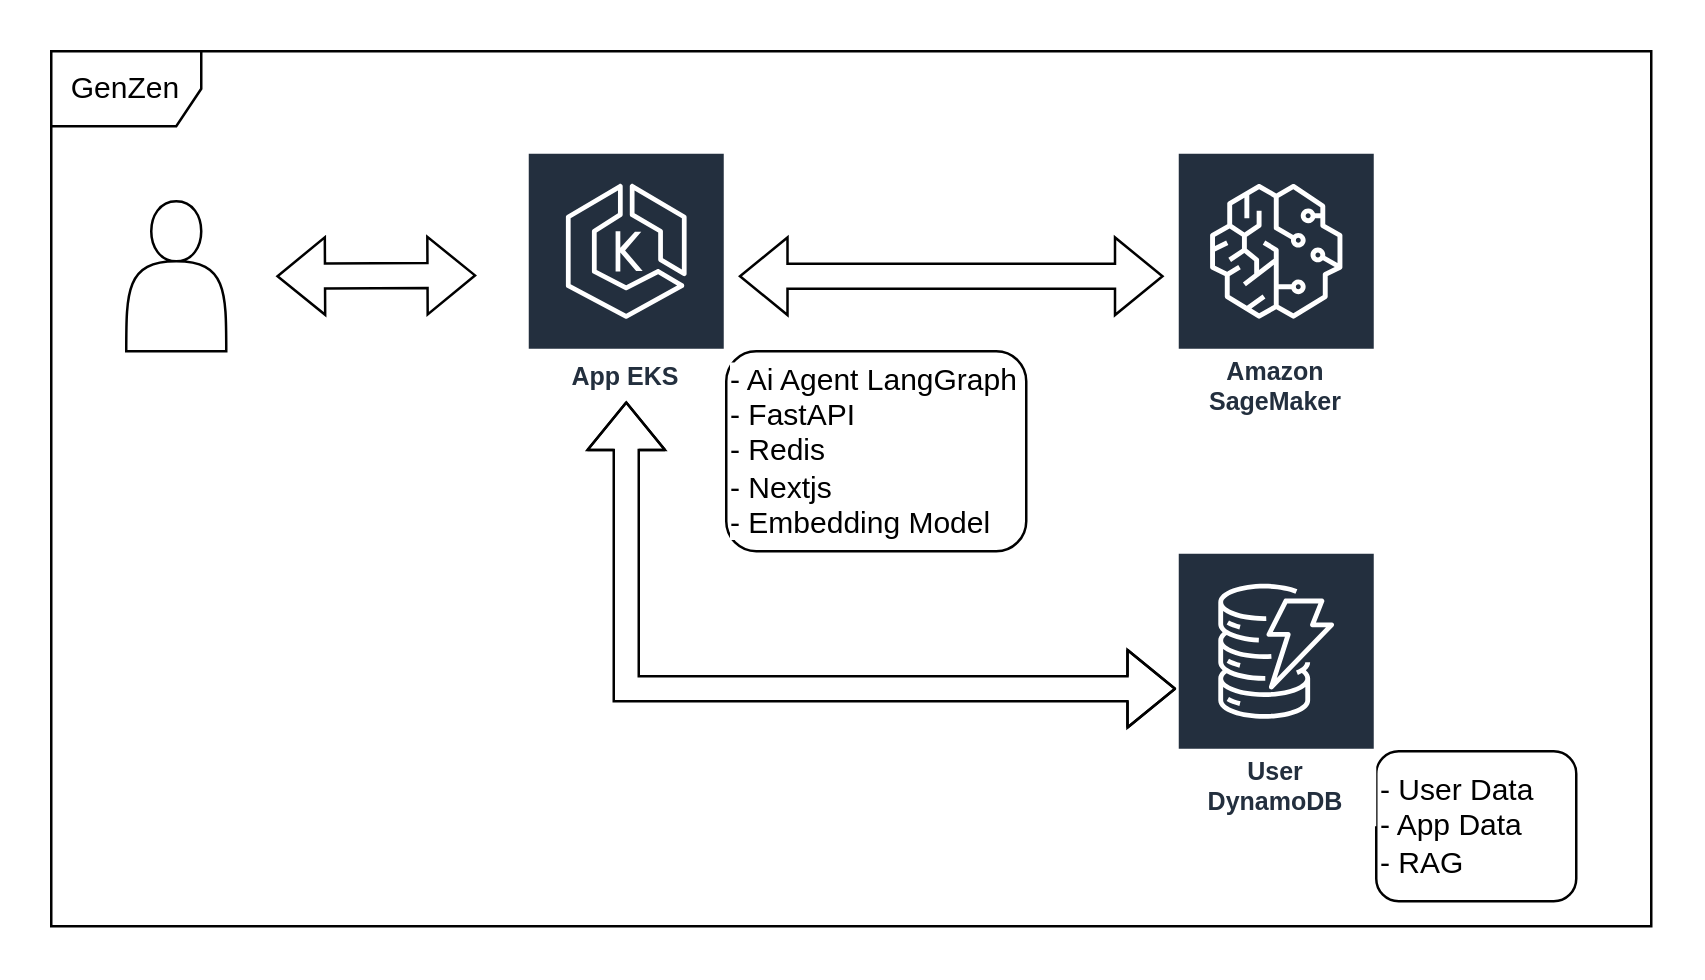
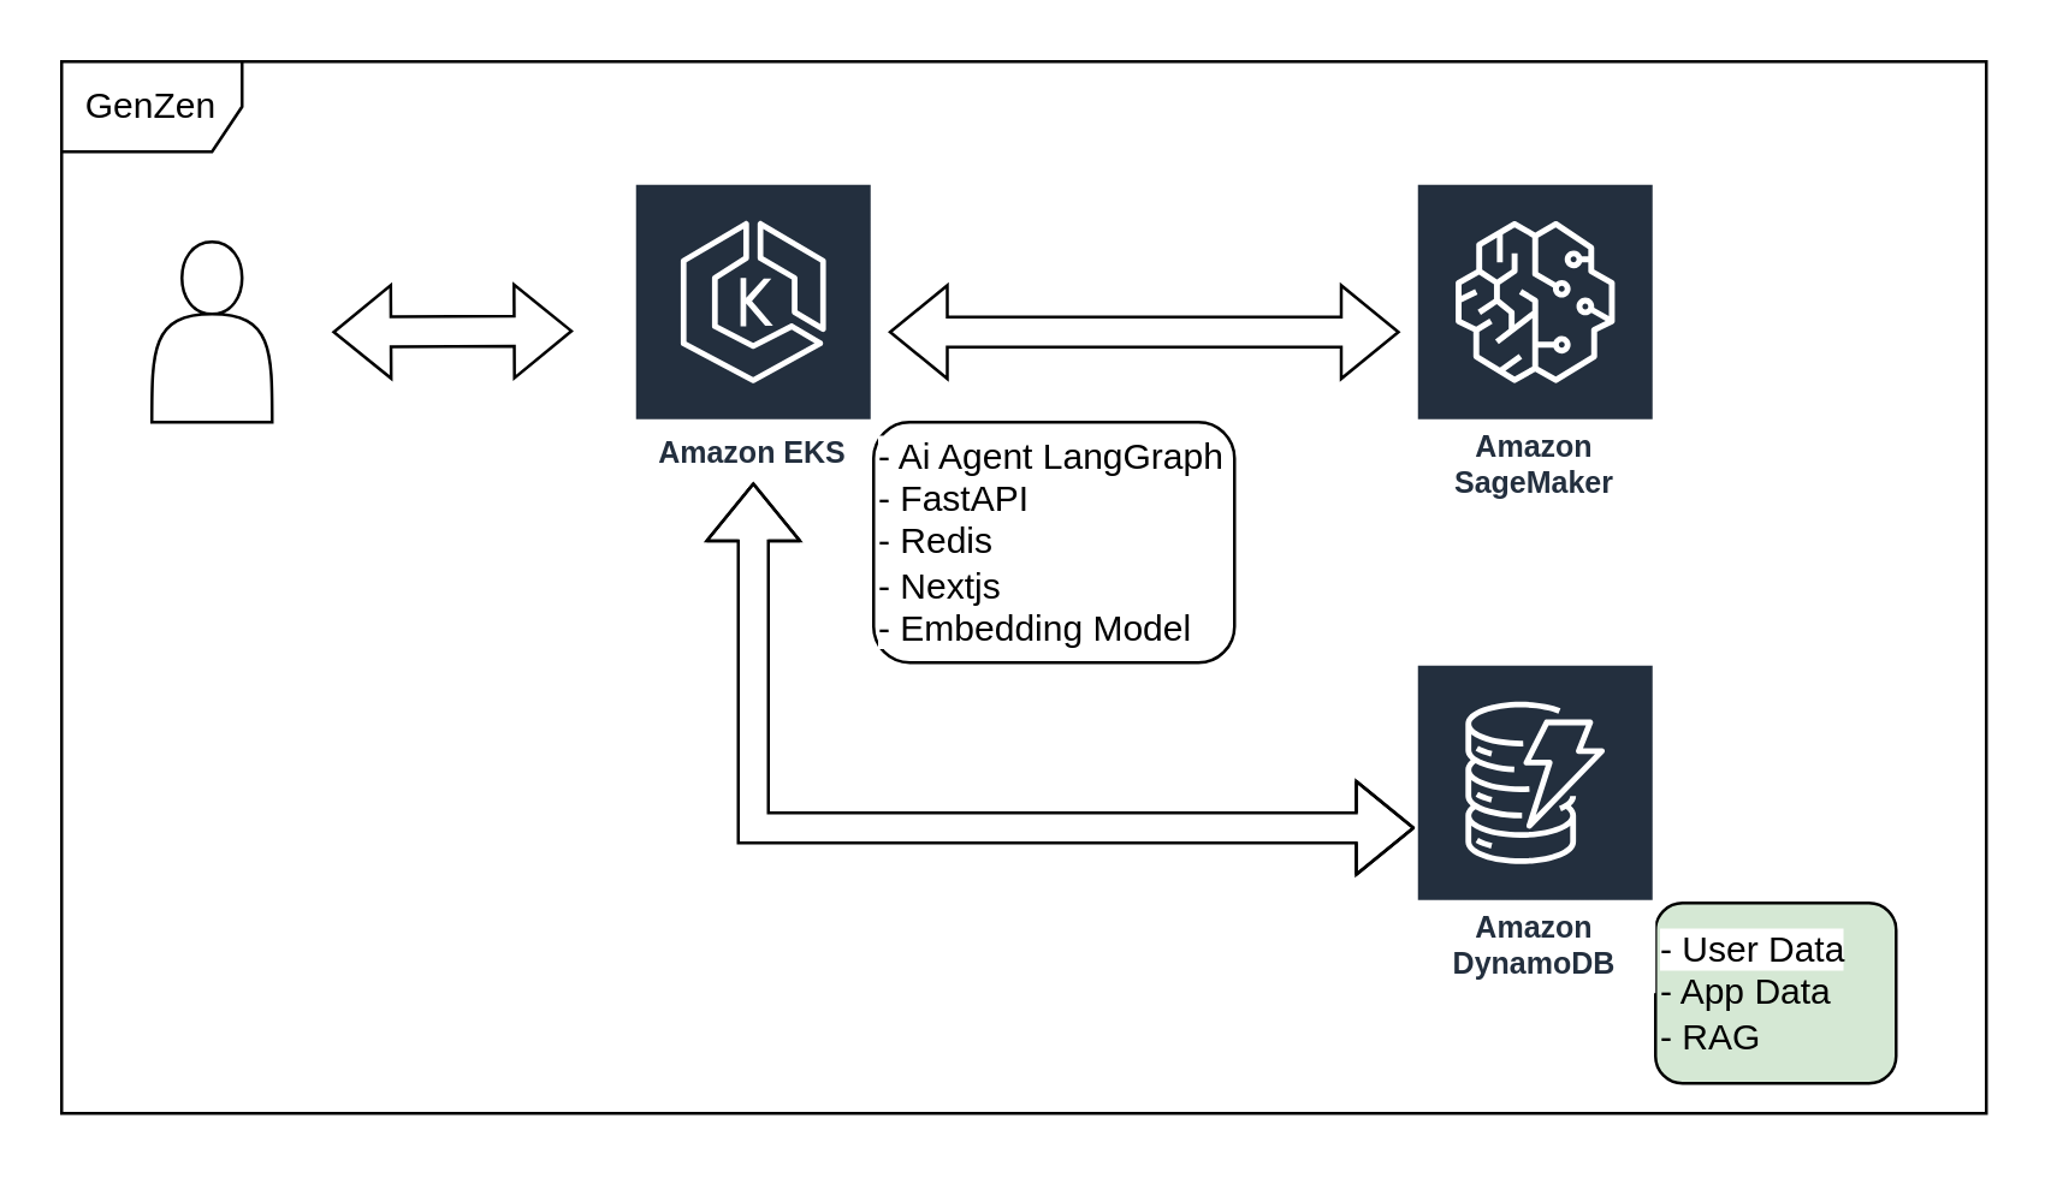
- <mxCell id="4" value="App EKS" style="sketch=0;outlineConnect=0;fontColor=#232F3E;gradientColor=none;strokeColor=#ffffff;fillColor=#232F3E;dashed=0;verticalLabelPosition=middle;verticalAlign=bottom;align=center;html=1;whiteSpace=wrap;fontSize=10;fontStyle=1;spacing=3;shape=mxgraph.aws4.productIcon;prIcon=mxgraph.aws4.eks;" vertex="1" parent="1"><mxGeometry x="210" y="60" width="80" height="100" as="geometry" /></mxCell>
+ <mxCell id="4" value="Amazon EKS" style="sketch=0;outlineConnect=0;fontColor=#232F3E;gradientColor=none;strokeColor=#ffffff;fillColor=#232F3E;dashed=0;verticalLabelPosition=middle;verticalAlign=bottom;align=center;html=1;whiteSpace=wrap;fontSize=10;fontStyle=1;spacing=3;shape=mxgraph.aws4.productIcon;prIcon=mxgraph.aws4.eks;" vertex="1" parent="1"><mxGeometry x="210" y="60" width="80" height="100" as="geometry" /></mxCell>
- <mxCell id="9" value="User DynamoDB" style="sketch=0;outlineConnect=0;fontColor=#232F3E;gradientColor=none;strokeColor=#ffffff;fillColor=#232F3E;dashed=0;verticalLabelPosition=middle;verticalAlign=bottom;align=center;html=1;whiteSpace=wrap;fontSize=10;fontStyle=1;spacing=3;shape=mxgraph.aws4.productIcon;prIcon=mxgraph.aws4.dynamodb;" vertex="1" parent="1"><mxGeometry x="470" y="220" width="80" height="110" as="geometry" /></mxCell>
+ <mxCell id="9" value="Amazon DynamoDB" style="sketch=0;outlineConnect=0;fontColor=#232F3E;gradientColor=none;strokeColor=#ffffff;fillColor=#232F3E;dashed=0;verticalLabelPosition=middle;verticalAlign=bottom;align=center;html=1;whiteSpace=wrap;fontSize=10;fontStyle=1;spacing=3;shape=mxgraph.aws4.productIcon;prIcon=mxgraph.aws4.dynamodb;" vertex="1" parent="1"><mxGeometry x="470" y="220" width="80" height="110" as="geometry" /></mxCell>
- <mxCell id="5" value="&lt;span style=&quot;background-color: light-dark(#ffffff, var(--ge-dark-color, #121212));&quot;&gt;- User Data&lt;/span&gt;&lt;div&gt;- App Data&lt;br&gt;&lt;div&gt;- RAG&lt;/div&gt;&lt;/div&gt;" style="rounded=1;whiteSpace=wrap;html=1;align=left;" vertex="1" parent="1"><mxGeometry x="550" y="300" width="80" height="60" as="geometry" /></mxCell>
+ <mxCell id="5" value="&lt;span style=&quot;background-color: light-dark(#ffffff, var(--ge-dark-color, #121212));&quot;&gt;- User Data&lt;/span&gt;&lt;div&gt;- App Data&lt;br&gt;&lt;div&gt;- RAG&lt;/div&gt;&lt;/div&gt;" style="rounded=1;whiteSpace=wrap;html=1;align=left;fillColor=#d5e8d4;" vertex="1" parent="1"><mxGeometry x="550" y="300" width="80" height="60" as="geometry" /></mxCell>
